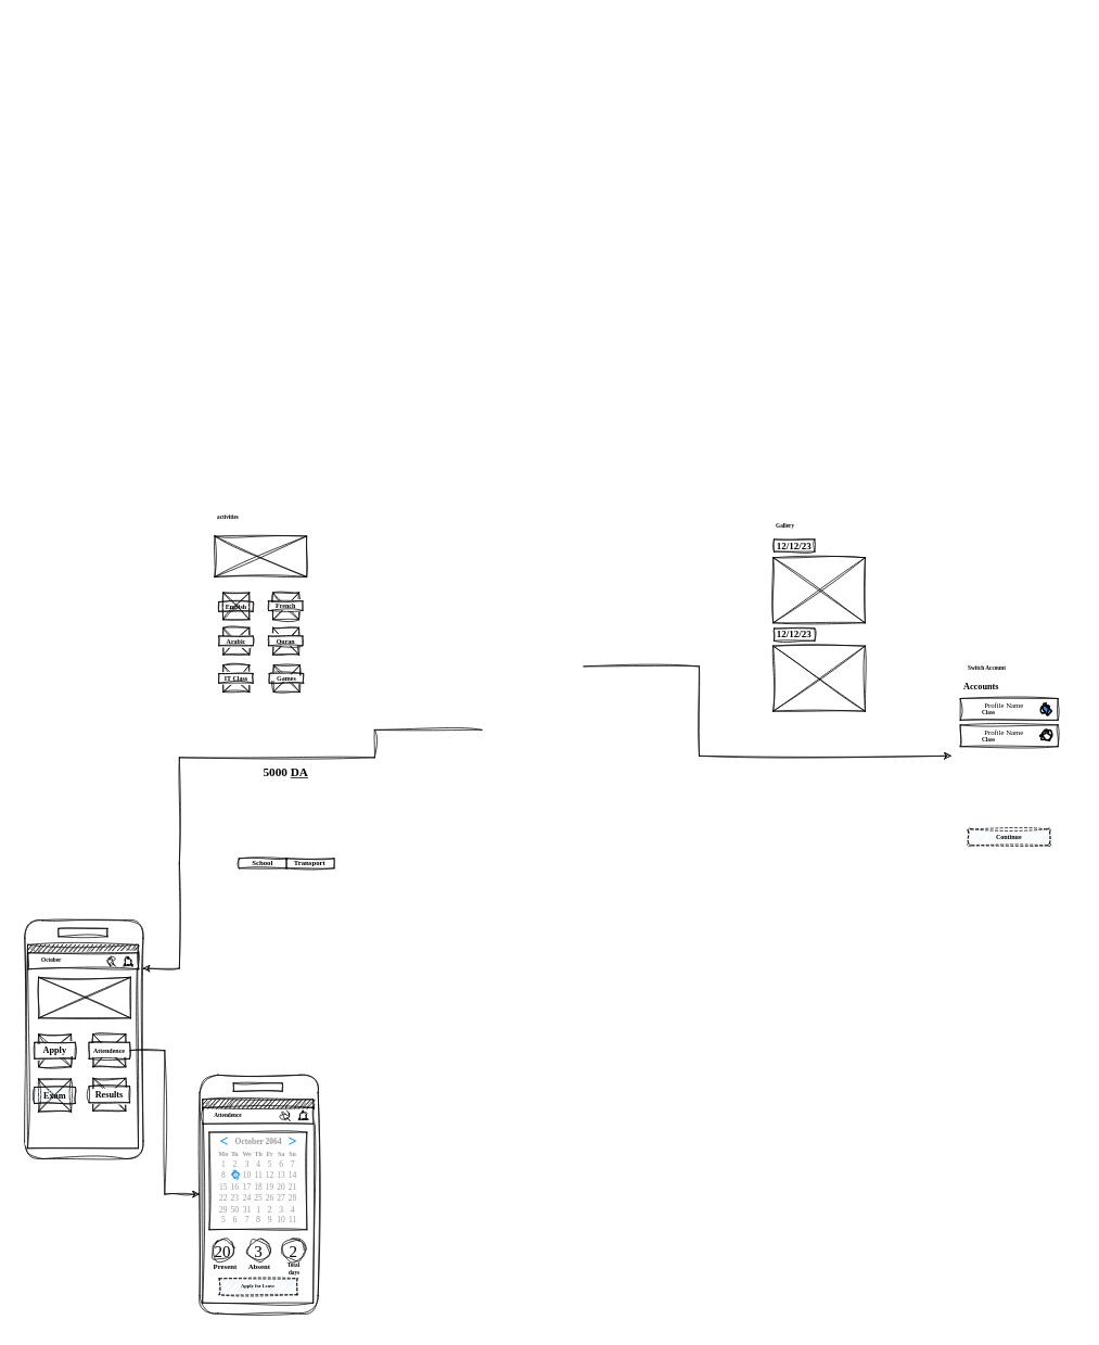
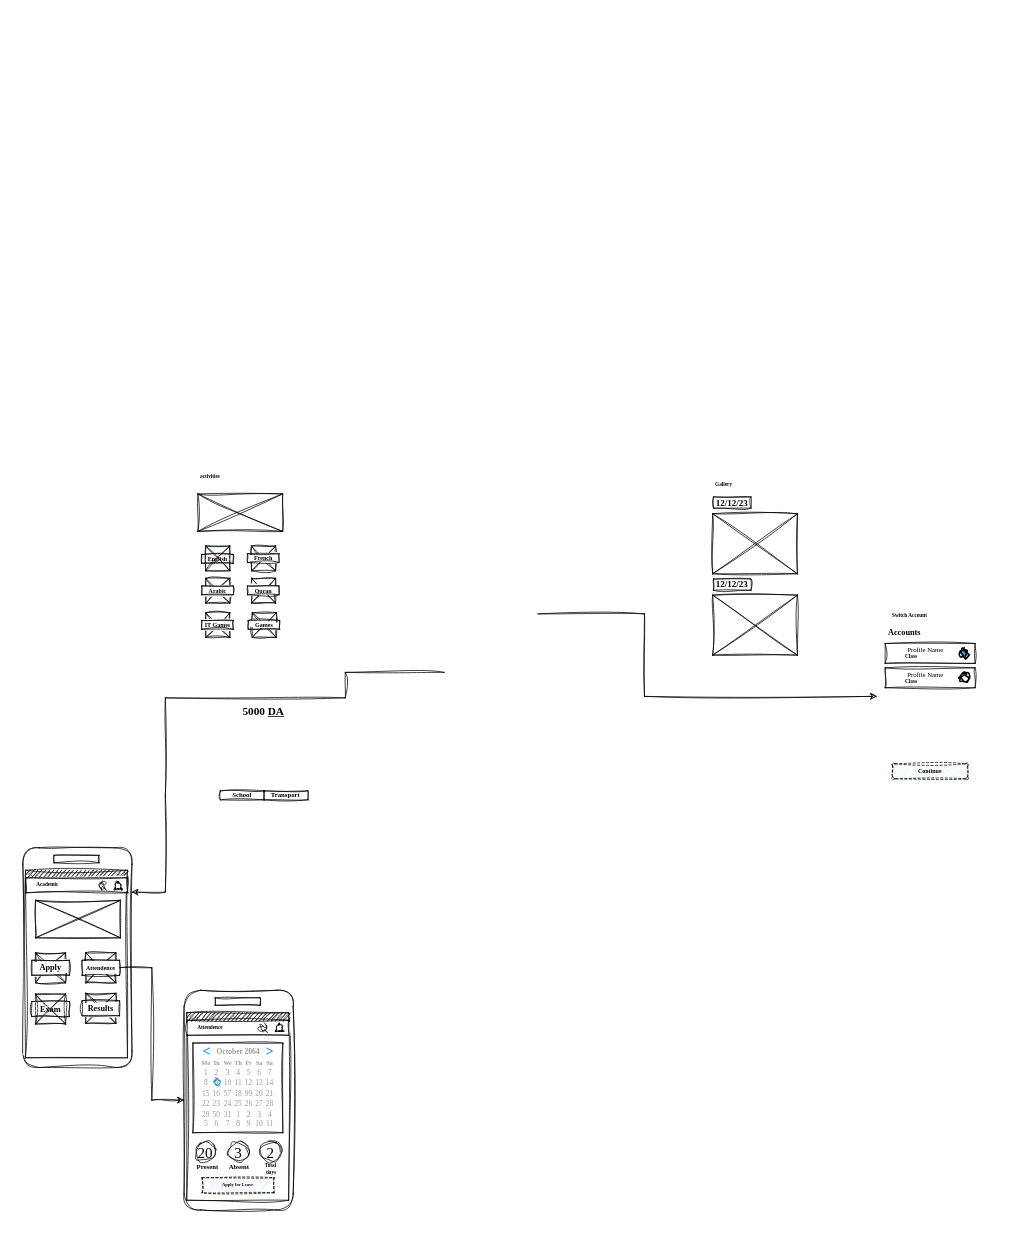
- <mxCell id="26" value="IT Class" style="rounded=0;whiteSpace=wrap;html=1;sketch=1;hachureGap=4;jiggle=2;curveFitting=1;fontFamily=Architects Daughter;fontSource=https%3A%2F%2Ffonts.googleapis.com%2Fcss%3Ffamily%3DArchitects%2BDaughter;fontSize=8;fontStyle=1" parent="1" vertex="1"><mxGeometry x="268.5" y="826.75" width="42" height="11.75" as="geometry" /></mxCell>
+ <mxCell id="26" value="IT Games" style="rounded=0;whiteSpace=wrap;html=1;sketch=1;hachureGap=4;jiggle=2;curveFitting=1;fontFamily=Architects Daughter;fontSource=https%3A%2F%2Ffonts.googleapis.com%2Fcss%3Ffamily%3DArchitects%2BDaughter;fontSize=8;fontStyle=1" parent="1" vertex="1"><mxGeometry x="268.5" y="826.75" width="42" height="11.75" as="geometry" /></mxCell>
- <mxCell id="44" value="October" style="text;html=1;strokeColor=none;fillColor=none;align=center;verticalAlign=middle;whiteSpace=wrap;rounded=0;fontSize=7;fontFamily=Architects Daughter;fontStyle=1;movable=1;resizable=1;rotatable=1;deletable=1;editable=1;locked=0;connectable=1;" parent="1" vertex="1"><mxGeometry x="48" y="1176" width="30" height="8" as="geometry" /></mxCell>
+ <mxCell id="44" value="Academic" style="text;html=1;strokeColor=none;fillColor=none;align=center;verticalAlign=middle;whiteSpace=wrap;rounded=0;fontSize=7;fontFamily=Architects Daughter;fontStyle=1;movable=1;resizable=1;rotatable=1;deletable=1;editable=1;locked=0;connectable=1;" parent="1" vertex="1"><mxGeometry x="48" y="1176" width="30" height="8" as="geometry" /></mxCell>
- <mxCell id="102" value="17" style="strokeWidth=1;shadow=0;dashed=0;align=center;html=1;shape=mxgraph.mockup.forms.rrect;rSize=0;strokeColor=#999999;fontColor=#999999;sketch=1;hachureGap=4;jiggle=2;curveFitting=1;fontFamily=Architects Daughter;fontSource=https%3A%2F%2Ffonts.googleapis.com%2Fcss%3Ffamily%3DArchitects%2BDaughter;fontSize=10;" parent="75" vertex="1"><mxGeometry x="35.469" y="60.343" width="14.188" height="13.714" as="geometry" /></mxCell>
+ <mxCell id="102" value="57" style="strokeWidth=1;shadow=0;dashed=0;align=center;html=1;shape=mxgraph.mockup.forms.rrect;rSize=0;strokeColor=#999999;fontColor=#999999;sketch=1;hachureGap=4;jiggle=2;curveFitting=1;fontFamily=Architects Daughter;fontSource=https%3A%2F%2Ffonts.googleapis.com%2Fcss%3Ffamily%3DArchitects%2BDaughter;fontSize=10;" parent="75" vertex="1"><mxGeometry x="35.469" y="60.343" width="14.188" height="13.714" as="geometry" /></mxCell>
- <mxCell id="104" value="19" style="strokeWidth=1;shadow=0;dashed=0;align=center;html=1;shape=mxgraph.mockup.forms.rrect;rSize=0;strokeColor=#999999;fontColor=#999999;sketch=1;hachureGap=4;jiggle=2;curveFitting=1;fontFamily=Architects Daughter;fontSource=https%3A%2F%2Ffonts.googleapis.com%2Fcss%3Ffamily%3DArchitects%2BDaughter;fontSize=10;" parent="75" vertex="1"><mxGeometry x="63.844" y="60.343" width="14.188" height="13.714" as="geometry" /></mxCell>
+ <mxCell id="104" value="99" style="strokeWidth=1;shadow=0;dashed=0;align=center;html=1;shape=mxgraph.mockup.forms.rrect;rSize=0;strokeColor=#999999;fontColor=#999999;sketch=1;hachureGap=4;jiggle=2;curveFitting=1;fontFamily=Architects Daughter;fontSource=https%3A%2F%2Ffonts.googleapis.com%2Fcss%3Ffamily%3DArchitects%2BDaughter;fontSize=10;" parent="75" vertex="1"><mxGeometry x="63.844" y="60.343" width="14.188" height="13.714" as="geometry" /></mxCell>
